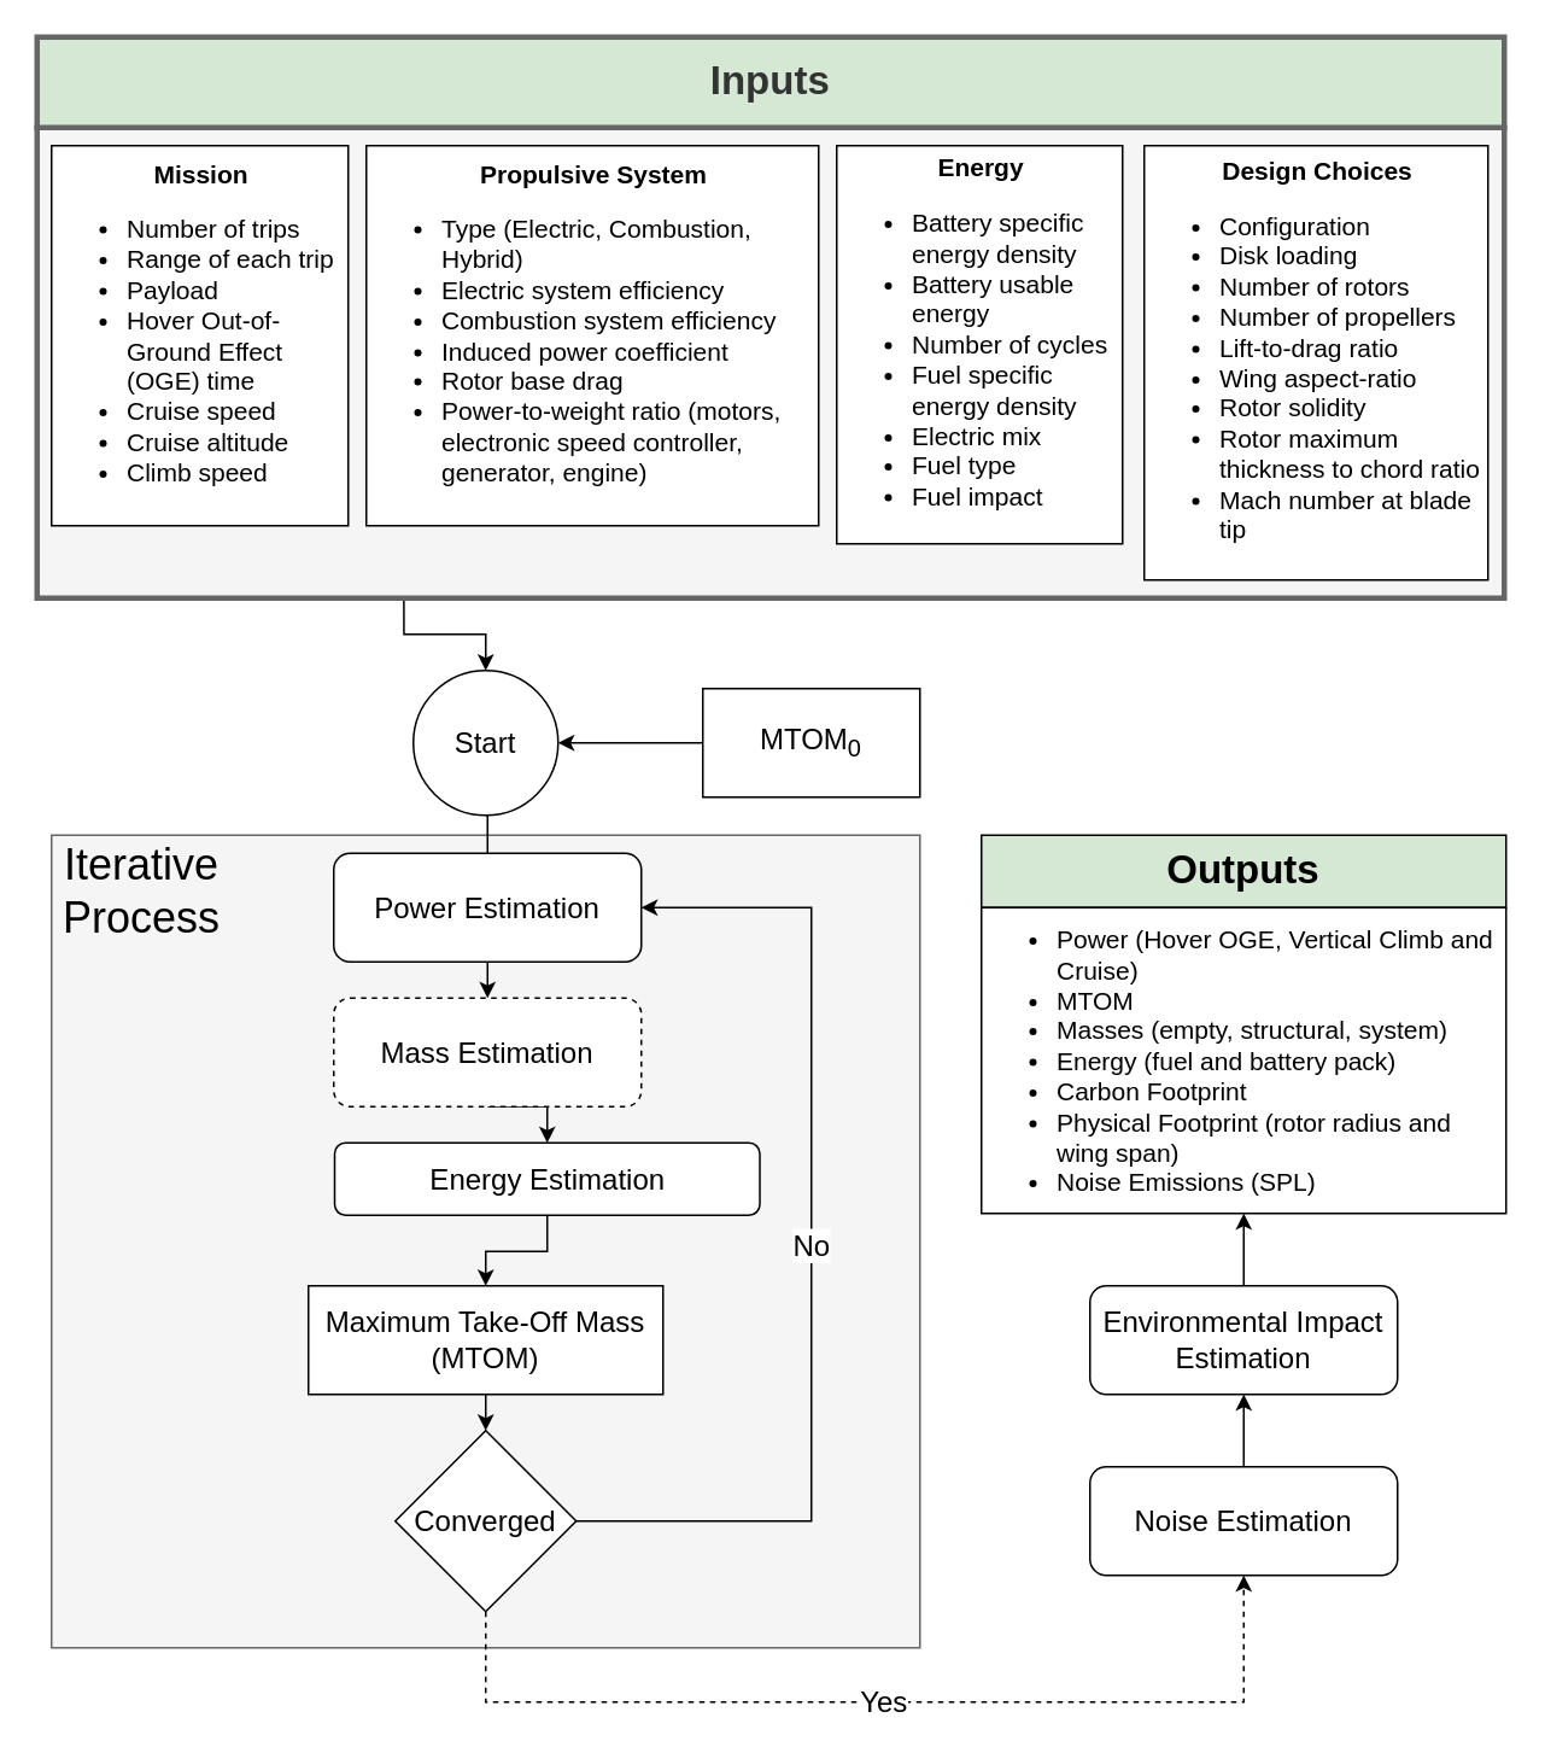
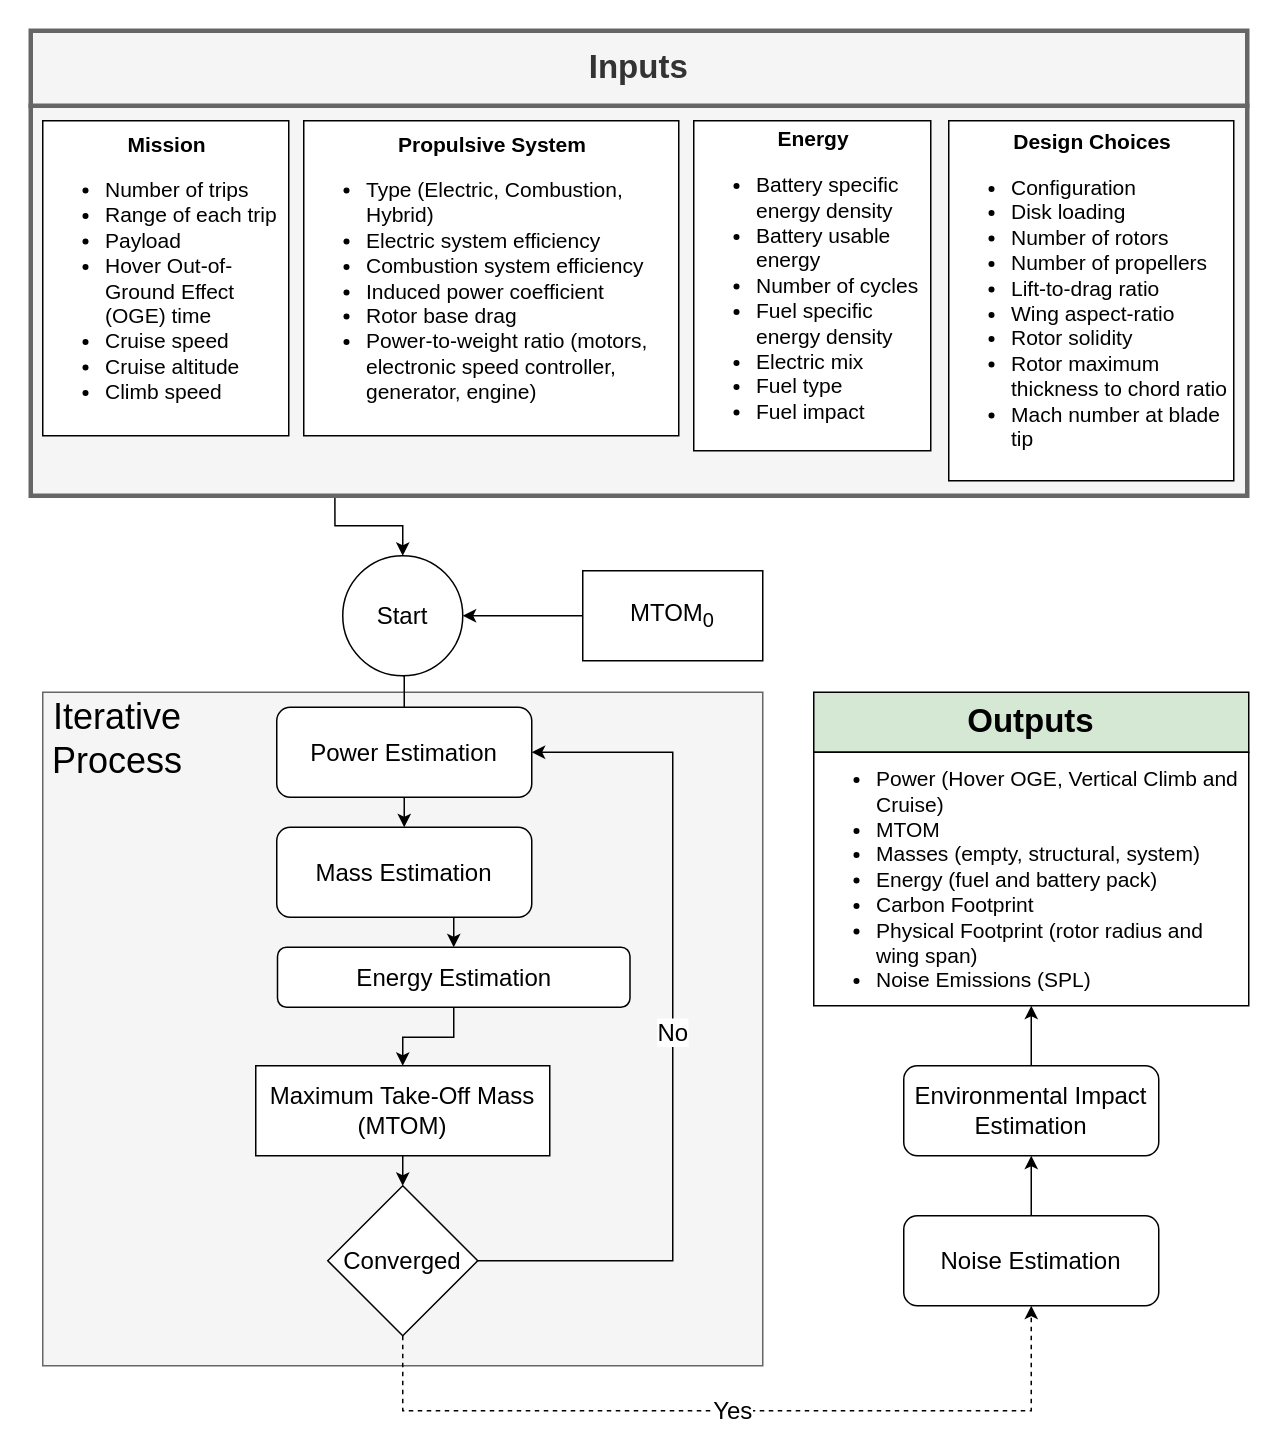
- <mxCell id="9" value="&lt;b style=&quot;font-size: 22px;&quot;&gt;Inputs&lt;/b&gt;" style="rounded=0;whiteSpace=wrap;html=1;fontSize=22;fillColor=#d5e8d4;strokeColor=#666666;fontColor=#333333;strokeWidth=3;" parent="1" vertex="1"><mxGeometry x="20" y="20" width="811" height="50" as="geometry" /></mxCell>
+ <mxCell id="9" value="&lt;b style=&quot;font-size: 22px;&quot;&gt;Inputs&lt;/b&gt;" style="rounded=0;whiteSpace=wrap;html=1;fontSize=22;fillColor=#f5f5f5;strokeColor=#666666;fontColor=#333333;strokeWidth=3;" parent="1" vertex="1"><mxGeometry x="20" y="20" width="811" height="50" as="geometry" /></mxCell>
- <mxCell id="13" value="Mass Estimation" style="rounded=1;whiteSpace=wrap;html=1;strokeWidth=1;fontSize=16;dashed=1;" parent="1" vertex="1"><mxGeometry x="184" y="551" width="170" height="60" as="geometry" /></mxCell>
+ <mxCell id="13" value="Mass Estimation" style="rounded=1;whiteSpace=wrap;html=1;strokeWidth=1;fontSize=16;" parent="1" vertex="1"><mxGeometry x="184" y="551" width="170" height="60" as="geometry" /></mxCell>
